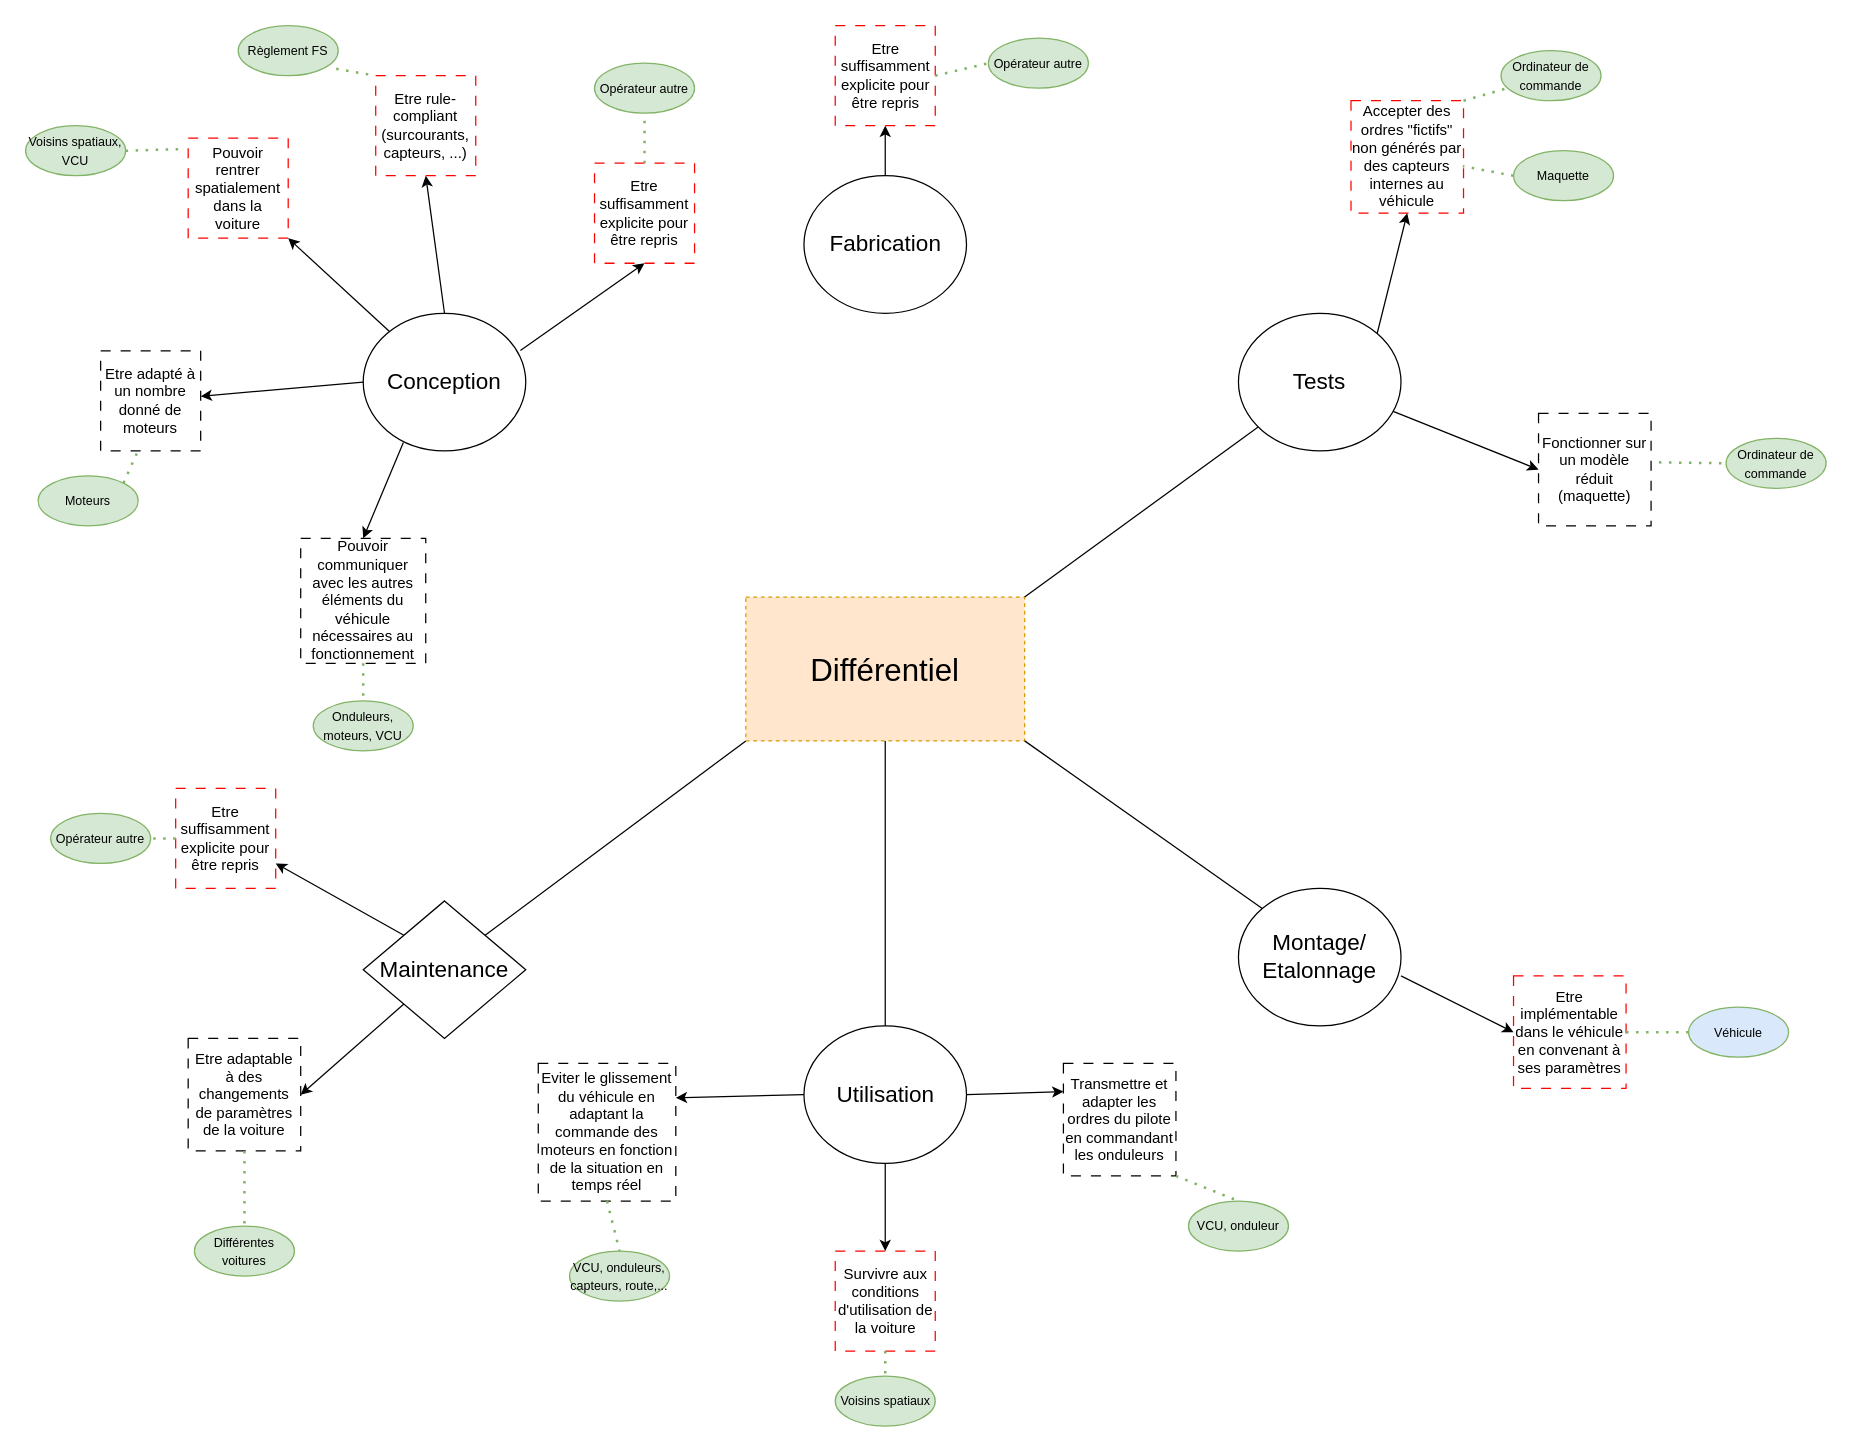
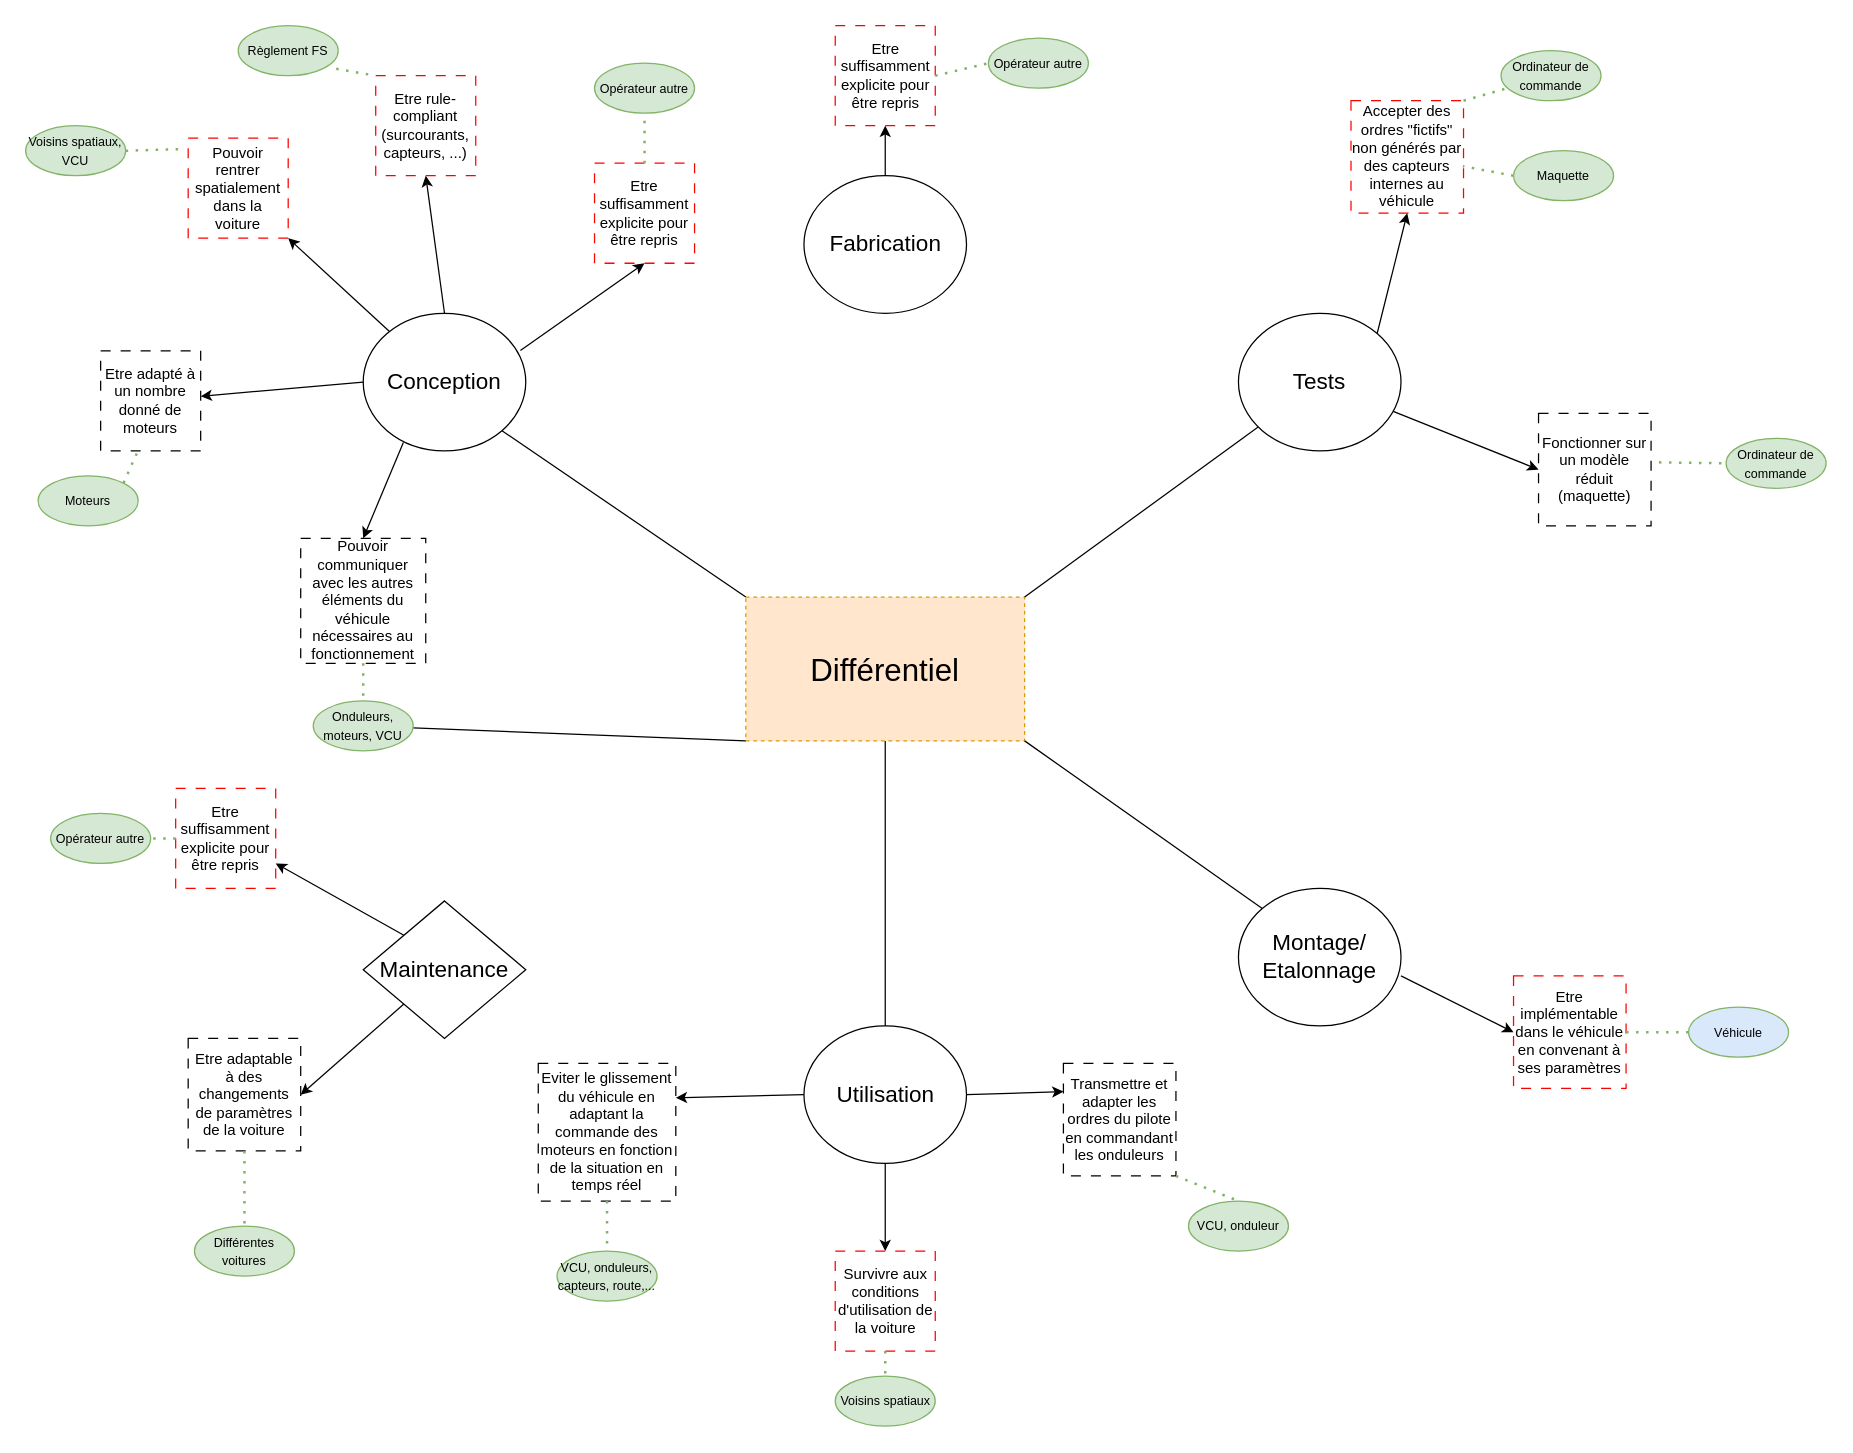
+ <mxCell id="12" value="" style="endArrow=none;html=1;rounded=0;exitX=1;exitY=1;exitDx=0;exitDy=0;entryX=0;entryY=0;entryDx=0;entryDy=0;" edge="1" parent="1" source="3" target="2"><mxGeometry width="50" height="50" relative="1" as="geometry"><mxPoint x="829" y="602" as="sourcePoint" /><mxPoint x="590" y="400" as="targetPoint" /></mxGeometry></mxCell>
- <mxCell id="13" value="" style="endArrow=none;html=1;rounded=0;exitX=0;exitY=1;exitDx=0;exitDy=0;entryX=1;entryY=0;entryDx=0;entryDy=0;" edge="1" parent="1" source="2" target="8"><mxGeometry width="50" height="50" relative="1" as="geometry"><mxPoint x="839" y="612" as="sourcePoint" /><mxPoint x="1058" y="698" as="targetPoint" /></mxGeometry></mxCell>
+ <mxCell id="13" value="" style="endArrow=none;html=1;rounded=0;exitX=0;exitY=1;exitDx=0;exitDy=0;" edge="1" parent="1" source="2" target="45"><mxGeometry width="50" height="50" relative="1" as="geometry"><mxPoint x="839" y="612" as="sourcePoint" /><mxPoint x="1058" y="698" as="targetPoint" /></mxGeometry></mxCell>
- <mxCell id="54" value="&lt;span style=&quot;font-size: 10px;&quot;&gt;VCU, onduleurs, capteurs, route,...&lt;/span&gt;" style="ellipse;whiteSpace=wrap;html=1;fillColor=#d5e8d4;strokeColor=#82b366;" vertex="1" parent="1"><mxGeometry x="455" y="1000" width="80" height="40" as="geometry" /></mxCell>
+ <mxCell id="54" value="&lt;span style=&quot;font-size: 10px;&quot;&gt;VCU, onduleurs, capteurs, route,...&lt;/span&gt;" style="ellipse;whiteSpace=wrap;html=1;fillColor=#d5e8d4;strokeColor=#82b366;" vertex="1" parent="1"><mxGeometry x="445" y="1000" width="80" height="40" as="geometry" /></mxCell>
